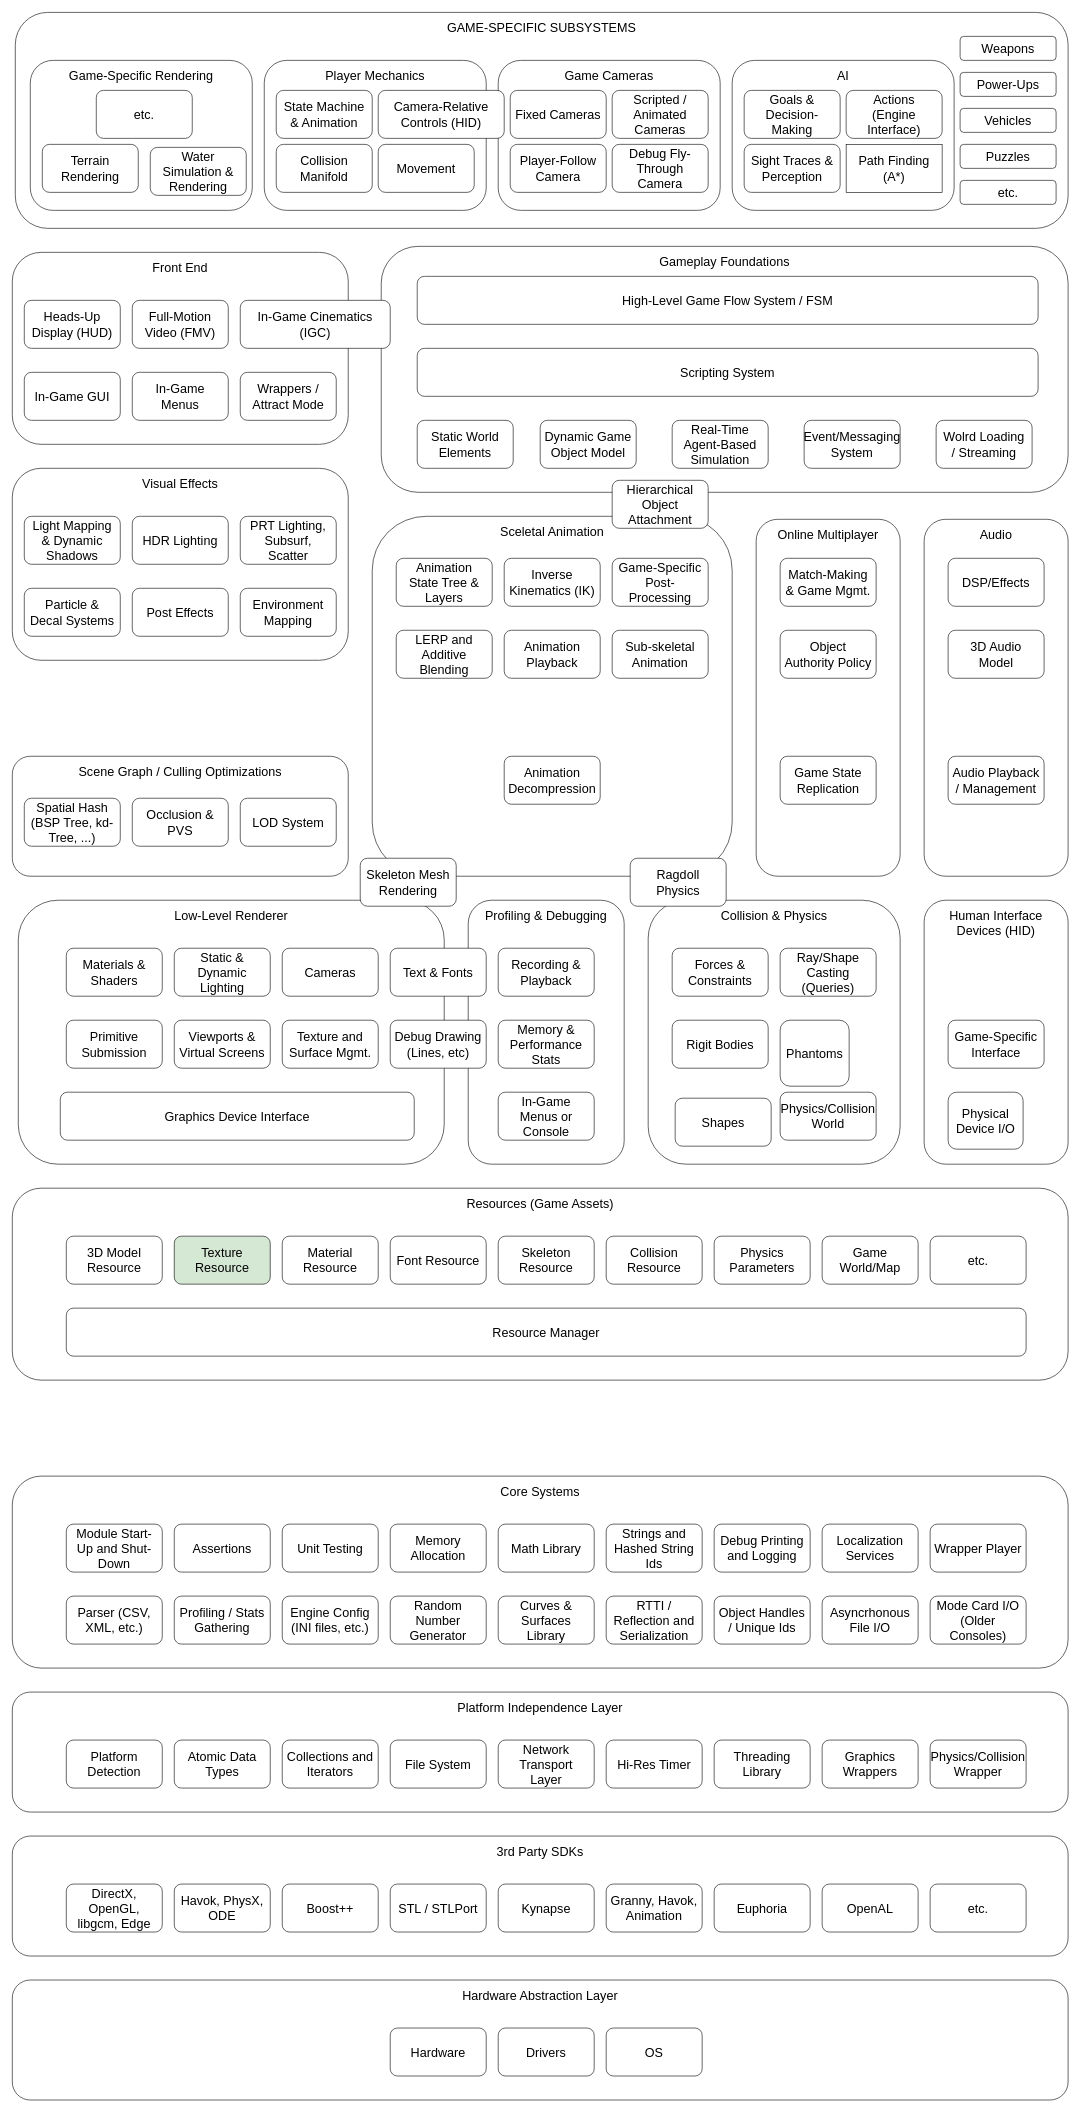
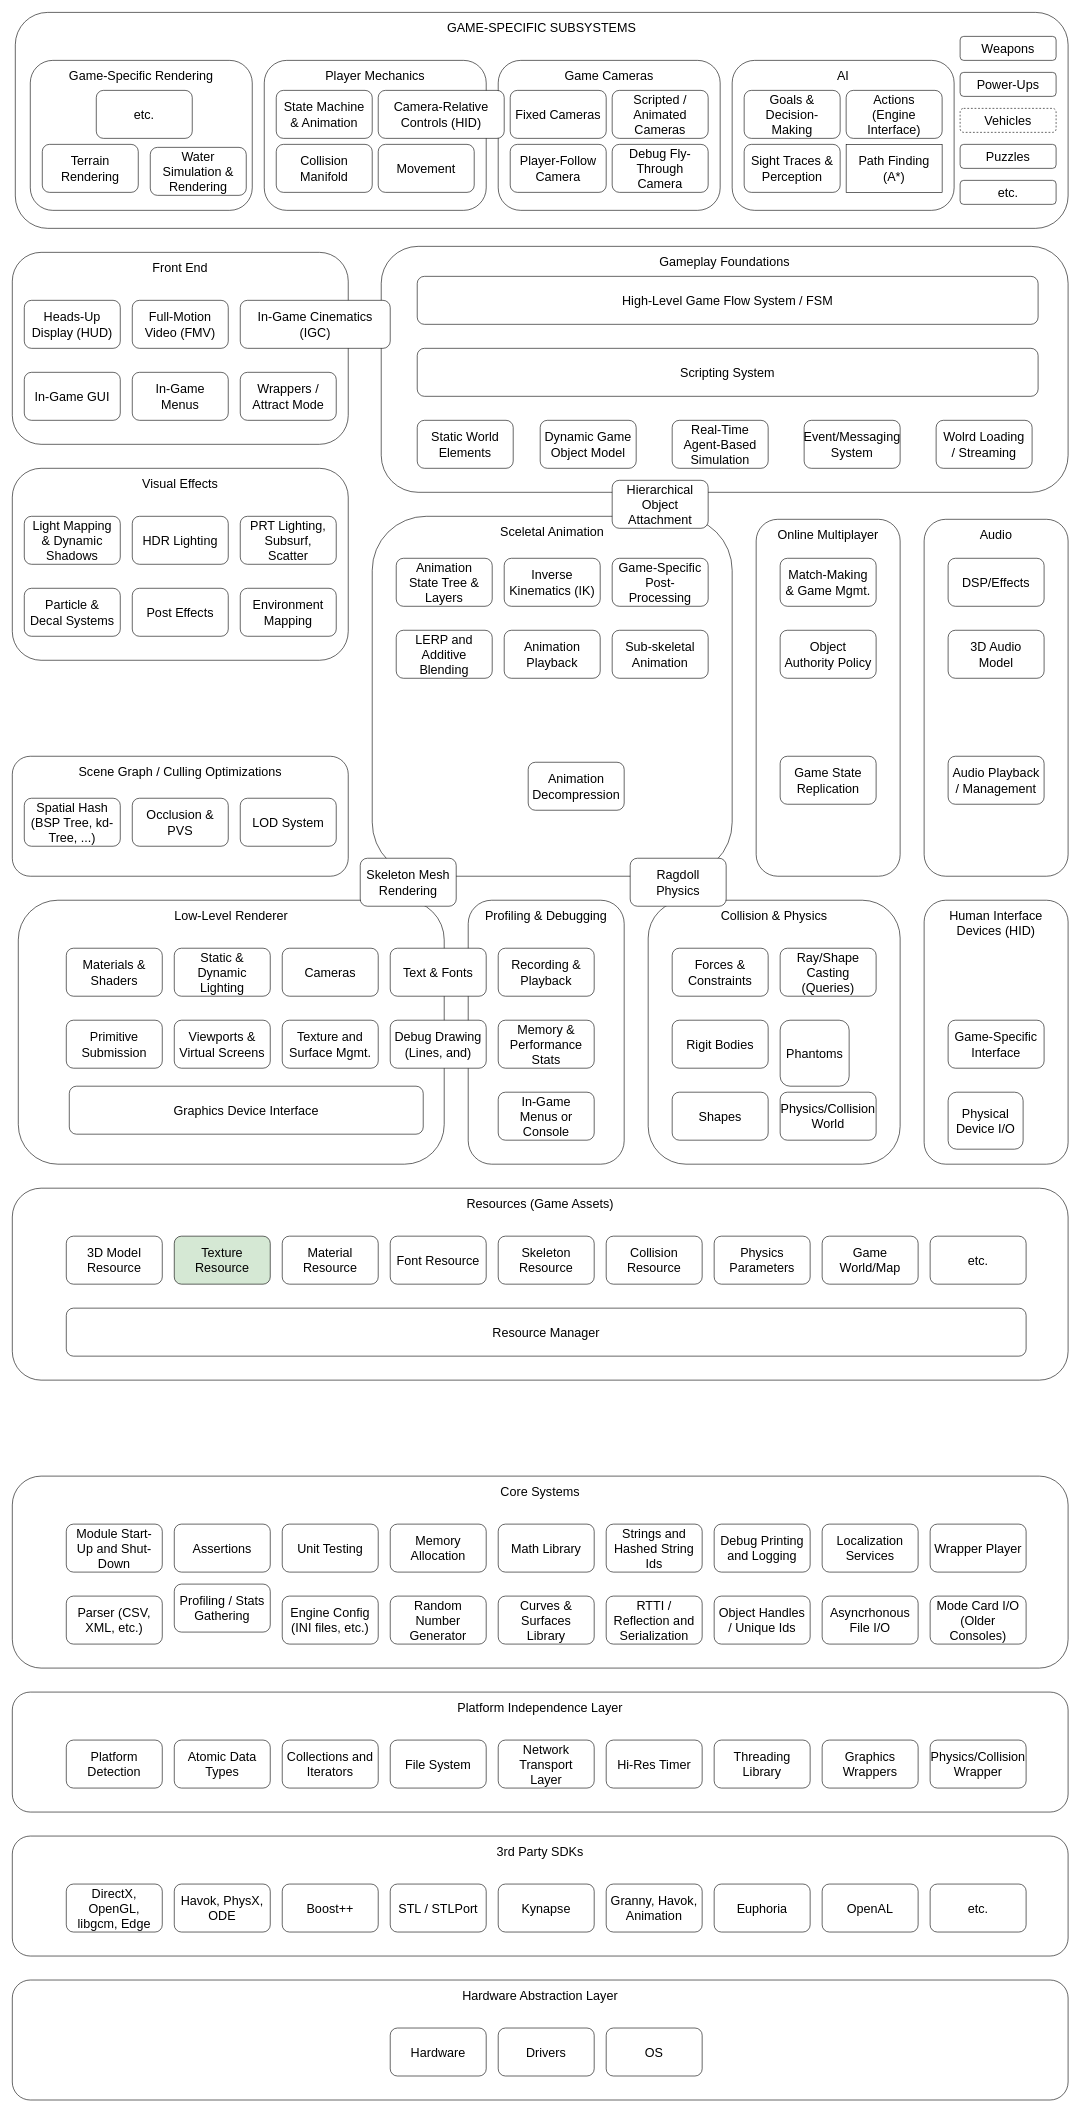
- <mxCell id="147" value="Vehicles" style="rounded=1;whiteSpace=wrap;html=1;fontSize=21;glass=0;spacingTop=0;spacing=8;" vertex="1" parent="1"><mxGeometry x="1600" y="180" width="160" height="40" as="geometry" /></mxCell>
+ <mxCell id="147" value="Vehicles" style="rounded=1;whiteSpace=wrap;html=1;fontSize=21;glass=0;spacingTop=0;spacing=8;dashed=1;" vertex="1" parent="1"><mxGeometry x="1600" y="180" width="160" height="40" as="geometry" /></mxCell>
- <mxCell id="98" value="Animation Decompression" style="rounded=1;whiteSpace=wrap;html=1;fontSize=21;glass=0;spacingTop=0;spacing=8;" vertex="1" parent="1"><mxGeometry x="840" y="1260" width="160" height="80" as="geometry" /></mxCell>
+ <mxCell id="98" value="Animation Decompression" style="rounded=1;whiteSpace=wrap;html=1;fontSize=21;glass=0;spacingTop=0;spacing=8;" vertex="1" parent="1"><mxGeometry x="880" y="1270" width="160" height="80" as="geometry" /></mxCell>
- <mxCell id="63" value="Debug Drawing (Lines, etc)" style="rounded=1;whiteSpace=wrap;html=1;fontSize=21;glass=0;spacingTop=0;spacing=8;" vertex="1" parent="1"><mxGeometry x="650" y="1700" width="160" height="80" as="geometry" /></mxCell>
+ <mxCell id="63" value="Debug Drawing (Lines, and)" style="rounded=1;whiteSpace=wrap;html=1;fontSize=21;glass=0;spacingTop=0;spacing=8;" vertex="1" parent="1"><mxGeometry x="650" y="1700" width="160" height="80" as="geometry" /></mxCell>
- <mxCell id="76" value="Graphics Device Interface" style="rounded=1;whiteSpace=wrap;html=1;fontSize=21;glass=0;spacingTop=0;spacing=8;" vertex="1" parent="1"><mxGeometry x="100" y="1820" width="590" height="80" as="geometry" /></mxCell>
+ <mxCell id="76" value="Graphics Device Interface" style="rounded=1;whiteSpace=wrap;html=1;fontSize=21;glass=0;spacingTop=0;spacing=8;" vertex="1" parent="1"><mxGeometry x="115" y="1810" width="590" height="80" as="geometry" /></mxCell>
- <mxCell id="78" value="Shapes" style="rounded=1;whiteSpace=wrap;html=1;fontSize=21;glass=0;spacingTop=0;spacing=8;" vertex="1" parent="1"><mxGeometry x="1125" y="1830" width="160" height="80" as="geometry" /></mxCell>
+ <mxCell id="78" value="Shapes" style="rounded=1;whiteSpace=wrap;html=1;fontSize=21;glass=0;spacingTop=0;spacing=8;" vertex="1" parent="1"><mxGeometry x="1120" y="1820" width="160" height="80" as="geometry" /></mxCell>
- <mxCell id="18" value="Profiling / Stats Gathering" style="rounded=1;whiteSpace=wrap;html=1;fontSize=21;glass=0;spacingTop=0;spacing=8;" vertex="1" parent="1"><mxGeometry x="290" y="2660" width="160" height="80" as="geometry" /></mxCell>
+ <mxCell id="18" value="Profiling / Stats Gathering" style="rounded=1;whiteSpace=wrap;html=1;fontSize=21;glass=0;spacingTop=0;spacing=8;" vertex="1" parent="1"><mxGeometry x="290" y="2640" width="160" height="80" as="geometry" /></mxCell>
